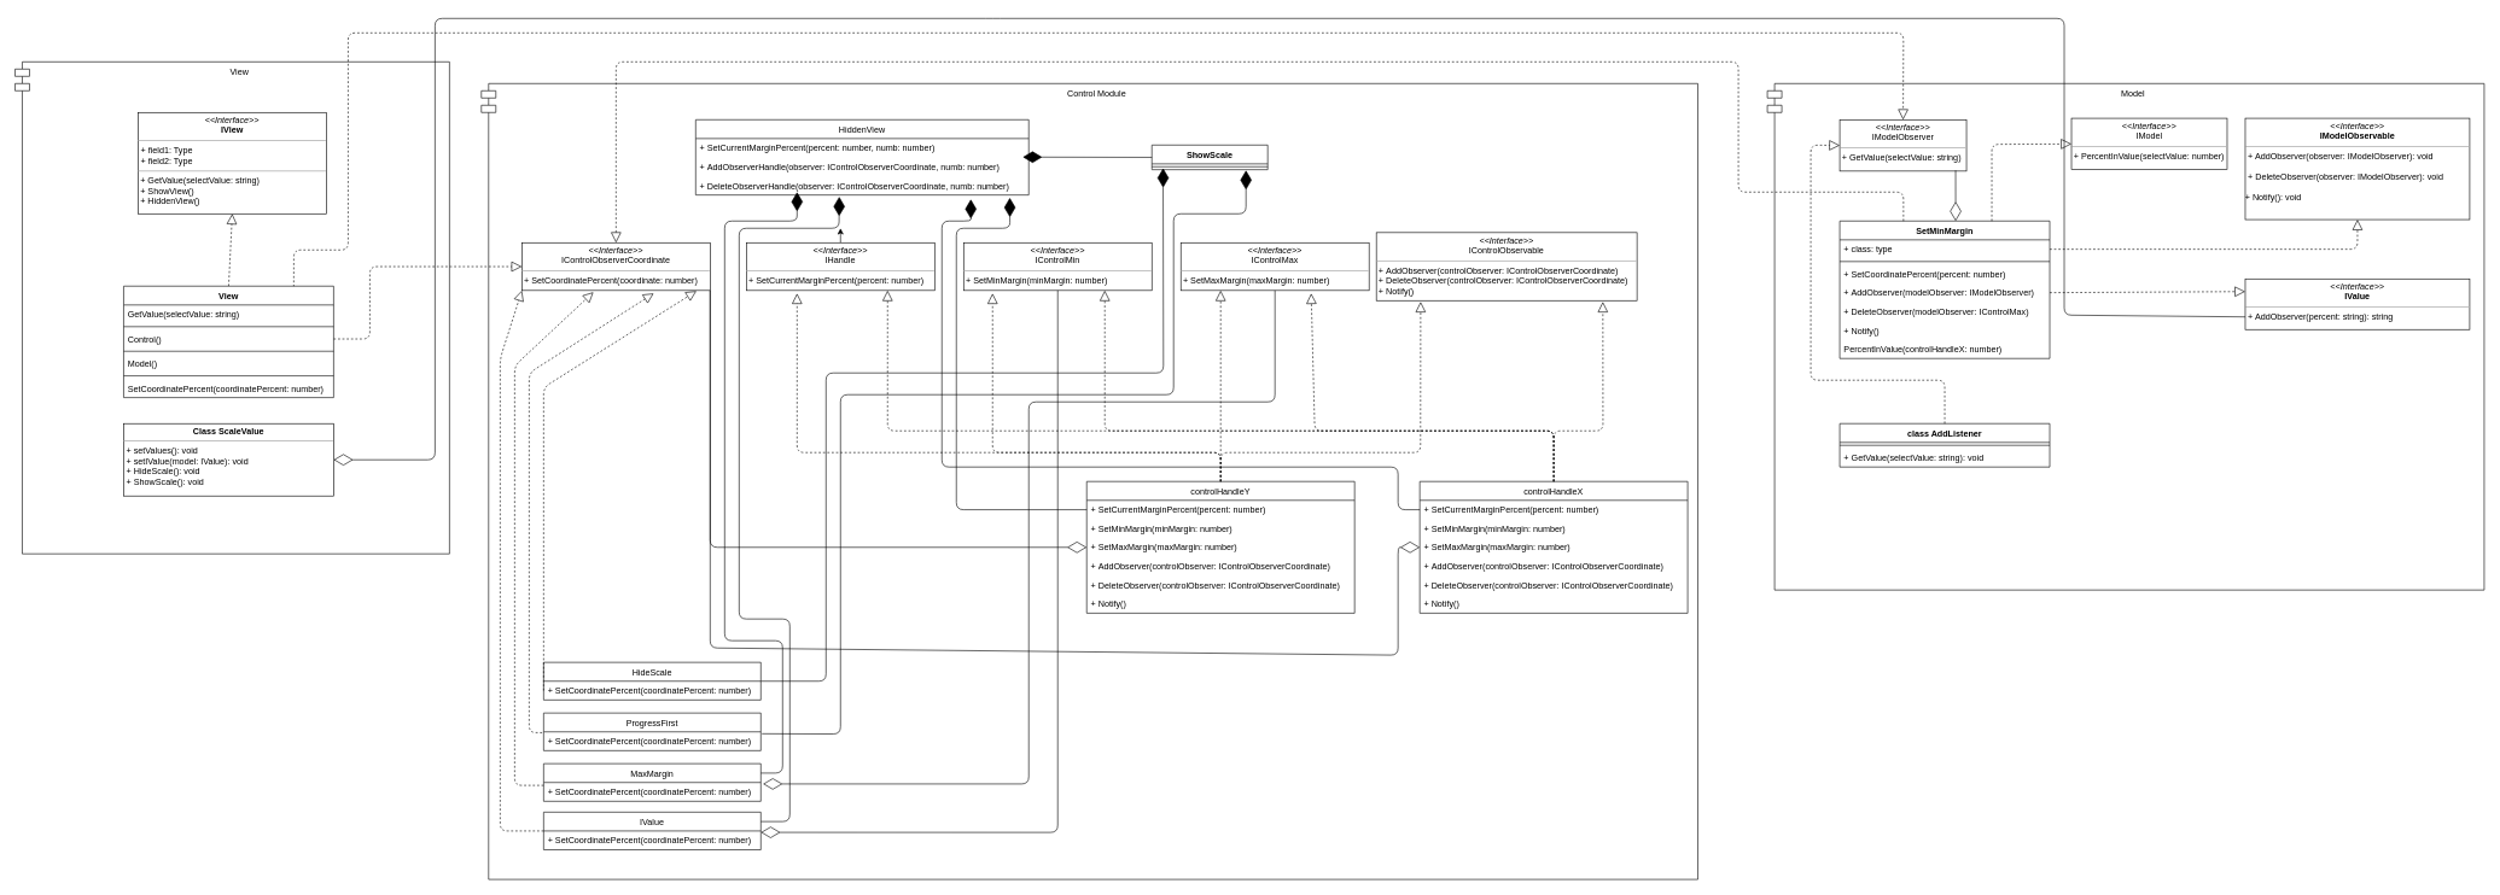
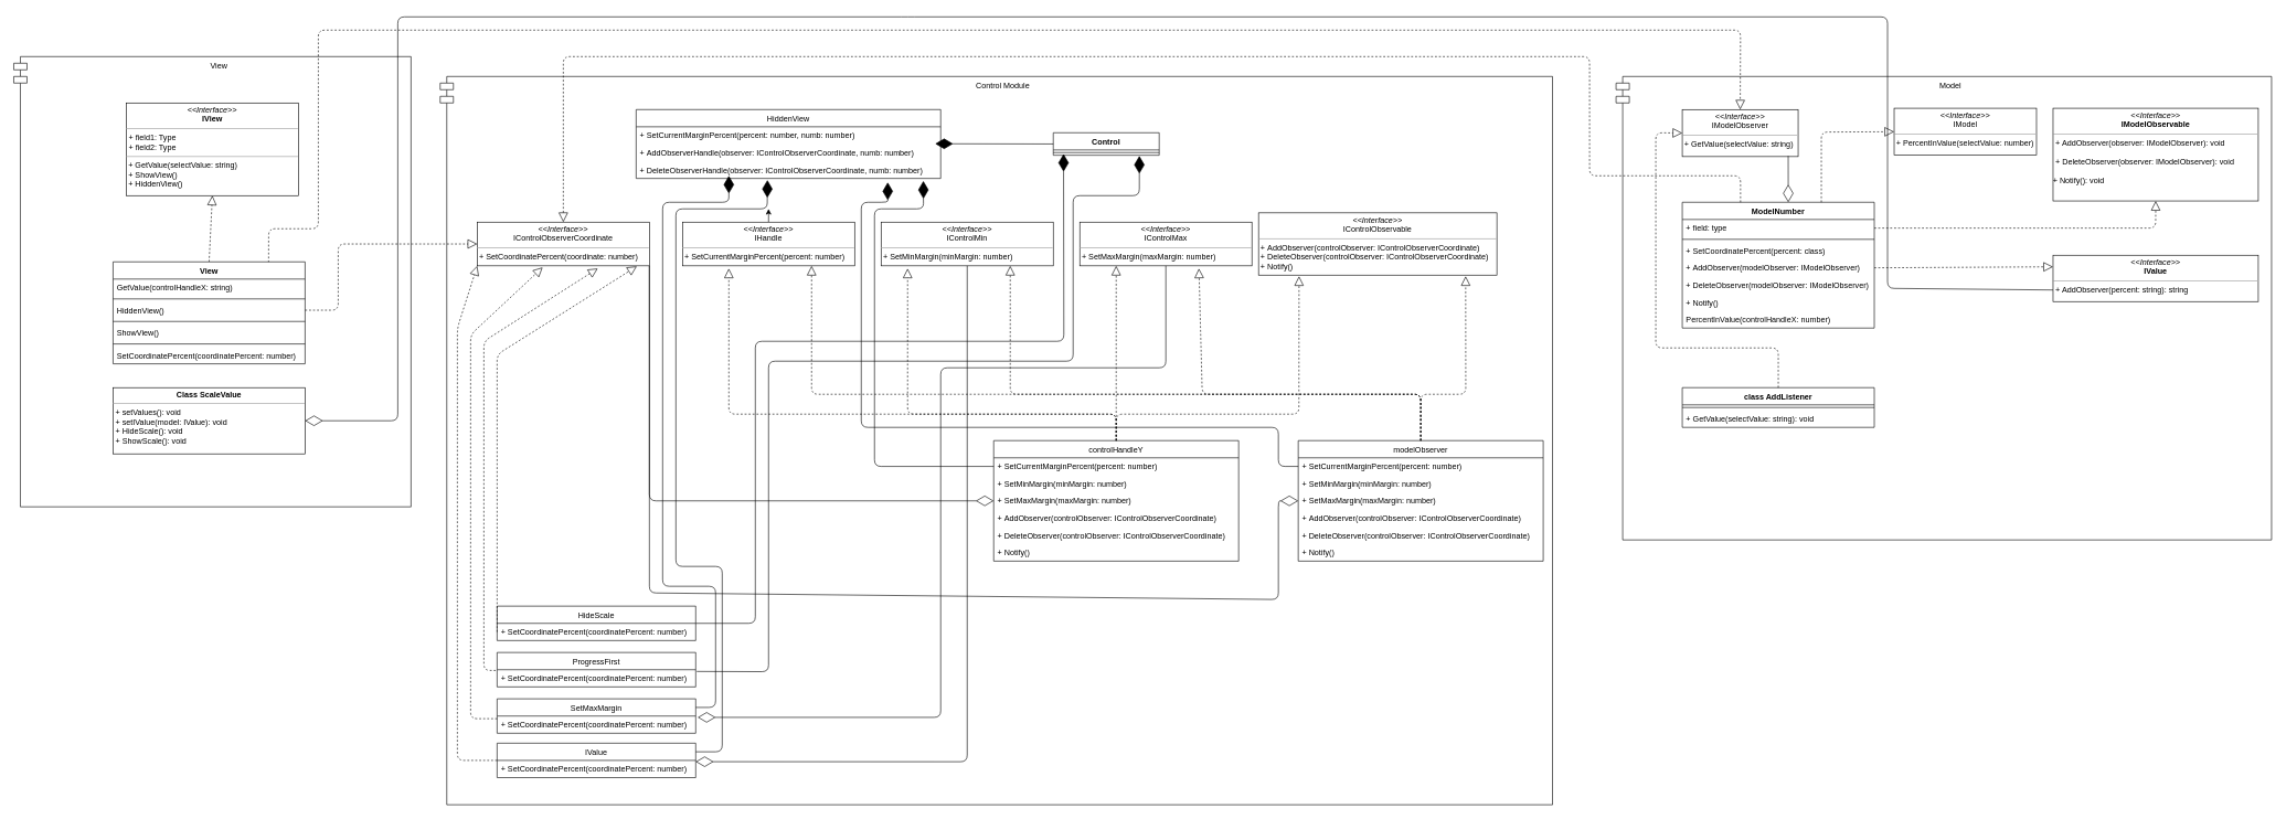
- <mxCell id="42" value="ShowScale" style="swimlane;fontStyle=1;align=center;verticalAlign=top;childLayout=stackLayout;horizontal=1;startSize=26;horizontalStack=0;resizeParent=1;resizeParentMax=0;resizeLast=0;collapsible=1;marginBottom=0;" parent="1" vertex="1"><mxGeometry x="1590" y="195" width="160" height="34" as="geometry"><mxRectangle x="500" y="530" width="80" height="26" as="alternateBounds" /></mxGeometry></mxCell>
+ <mxCell id="42" value="Control" style="swimlane;fontStyle=1;align=center;verticalAlign=top;childLayout=stackLayout;horizontal=1;startSize=26;horizontalStack=0;resizeParent=1;resizeParentMax=0;resizeLast=0;collapsible=1;marginBottom=0;" parent="1" vertex="1"><mxGeometry x="1590" y="195" width="160" height="34" as="geometry"><mxRectangle x="500" y="530" width="80" height="26" as="alternateBounds" /></mxGeometry></mxCell>
- <mxCell id="67" value="SetMinMargin" style="swimlane;fontStyle=1;align=center;verticalAlign=top;childLayout=stackLayout;horizontal=1;startSize=26;horizontalStack=0;resizeParent=1;resizeParentMax=0;resizeLast=0;collapsible=1;marginBottom=0;" parent="1" vertex="1"><mxGeometry x="2540" y="300" width="290" height="190" as="geometry" /></mxCell>
+ <mxCell id="67" value="ModelNumber" style="swimlane;fontStyle=1;align=center;verticalAlign=top;childLayout=stackLayout;horizontal=1;startSize=26;horizontalStack=0;resizeParent=1;resizeParentMax=0;resizeLast=0;collapsible=1;marginBottom=0;" parent="1" vertex="1"><mxGeometry x="2540" y="300" width="290" height="190" as="geometry" /></mxCell>
- <mxCell id="68" value="+ class: type" style="text;strokeColor=none;fillColor=none;align=left;verticalAlign=top;spacingLeft=4;spacingRight=4;overflow=hidden;rotatable=0;points=[[0,0.5],[1,0.5]];portConstraint=eastwest;" parent="67" vertex="1"><mxGeometry y="26" width="290" height="26" as="geometry" /></mxCell>
+ <mxCell id="68" value="+ field: type" style="text;strokeColor=none;fillColor=none;align=left;verticalAlign=top;spacingLeft=4;spacingRight=4;overflow=hidden;rotatable=0;points=[[0,0.5],[1,0.5]];portConstraint=eastwest;" parent="67" vertex="1"><mxGeometry y="26" width="290" height="26" as="geometry" /></mxCell>
- <mxCell id="70" value="+ SetCoordinatePercent(percent: number)" style="text;strokeColor=none;fillColor=none;align=left;verticalAlign=top;spacingLeft=4;spacingRight=4;overflow=hidden;rotatable=0;points=[[0,0.5],[1,0.5]];portConstraint=eastwest;" parent="67" vertex="1"><mxGeometry y="60" width="290" height="26" as="geometry" /></mxCell>
+ <mxCell id="70" value="+ SetCoordinatePercent(percent: class)" style="text;strokeColor=none;fillColor=none;align=left;verticalAlign=top;spacingLeft=4;spacingRight=4;overflow=hidden;rotatable=0;points=[[0,0.5],[1,0.5]];portConstraint=eastwest;" parent="67" vertex="1"><mxGeometry y="60" width="290" height="26" as="geometry" /></mxCell>
- <mxCell id="72" value="+ DeleteObserver(modelObserver: IControlMax)" style="text;strokeColor=none;fillColor=none;align=left;verticalAlign=top;spacingLeft=4;spacingRight=4;overflow=hidden;rotatable=0;points=[[0,0.5],[1,0.5]];portConstraint=eastwest;" parent="67" vertex="1"><mxGeometry y="112" width="290" height="26" as="geometry" /></mxCell>
+ <mxCell id="72" value="+ DeleteObserver(modelObserver: IModelObserver)" style="text;strokeColor=none;fillColor=none;align=left;verticalAlign=top;spacingLeft=4;spacingRight=4;overflow=hidden;rotatable=0;points=[[0,0.5],[1,0.5]];portConstraint=eastwest;" parent="67" vertex="1"><mxGeometry y="112" width="290" height="26" as="geometry" /></mxCell>
- <mxCell id="90" value="GetValue(selectValue: string)" style="text;strokeColor=none;fillColor=none;align=left;verticalAlign=top;spacingLeft=4;spacingRight=4;overflow=hidden;rotatable=0;points=[[0,0.5],[1,0.5]];portConstraint=eastwest;" parent="89" vertex="1"><mxGeometry y="26" width="290" height="26" as="geometry" /></mxCell>
+ <mxCell id="90" value="GetValue(controlHandleX: string)" style="text;strokeColor=none;fillColor=none;align=left;verticalAlign=top;spacingLeft=4;spacingRight=4;overflow=hidden;rotatable=0;points=[[0,0.5],[1,0.5]];portConstraint=eastwest;" parent="89" vertex="1"><mxGeometry y="26" width="290" height="26" as="geometry" /></mxCell>
- <mxCell id="92" value="Control()" style="text;strokeColor=none;fillColor=none;align=left;verticalAlign=top;spacingLeft=4;spacingRight=4;overflow=hidden;rotatable=0;points=[[0,0.5],[1,0.5]];portConstraint=eastwest;" parent="89" vertex="1"><mxGeometry y="60" width="290" height="26" as="geometry" /></mxCell>
+ <mxCell id="92" value="HiddenView()" style="text;strokeColor=none;fillColor=none;align=left;verticalAlign=top;spacingLeft=4;spacingRight=4;overflow=hidden;rotatable=0;points=[[0,0.5],[1,0.5]];portConstraint=eastwest;" parent="89" vertex="1"><mxGeometry y="60" width="290" height="26" as="geometry" /></mxCell>
- <mxCell id="94" value="Model()" style="text;strokeColor=none;fillColor=none;align=left;verticalAlign=top;spacingLeft=4;spacingRight=4;overflow=hidden;rotatable=0;points=[[0,0.5],[1,0.5]];portConstraint=eastwest;" parent="89" vertex="1"><mxGeometry y="94" width="290" height="26" as="geometry" /></mxCell>
+ <mxCell id="94" value="ShowView()" style="text;strokeColor=none;fillColor=none;align=left;verticalAlign=top;spacingLeft=4;spacingRight=4;overflow=hidden;rotatable=0;points=[[0,0.5],[1,0.5]];portConstraint=eastwest;" parent="89" vertex="1"><mxGeometry y="94" width="290" height="26" as="geometry" /></mxCell>
- <mxCell id="28" value="controlHandleX" style="swimlane;fontStyle=0;childLayout=stackLayout;horizontal=1;startSize=26;fillColor=none;horizontalStack=0;resizeParent=1;resizeParentMax=0;resizeLast=0;collapsible=1;marginBottom=0;" parent="1" vertex="1"><mxGeometry x="1960" y="660" width="370" height="182" as="geometry" /></mxCell>
+ <mxCell id="28" value="modelObserver" style="swimlane;fontStyle=0;childLayout=stackLayout;horizontal=1;startSize=26;fillColor=none;horizontalStack=0;resizeParent=1;resizeParentMax=0;resizeLast=0;collapsible=1;marginBottom=0;" parent="1" vertex="1"><mxGeometry x="1960" y="660" width="370" height="182" as="geometry" /></mxCell>
- <mxCell id="48" value="MaxMargin" style="swimlane;fontStyle=0;childLayout=stackLayout;horizontal=1;startSize=26;fillColor=none;horizontalStack=0;resizeParent=1;resizeParentMax=0;resizeLast=0;collapsible=1;marginBottom=0;" parent="1" vertex="1"><mxGeometry x="750" y="1050" width="300" height="52" as="geometry" /></mxCell>
+ <mxCell id="48" value="SetMaxMargin" style="swimlane;fontStyle=0;childLayout=stackLayout;horizontal=1;startSize=26;fillColor=none;horizontalStack=0;resizeParent=1;resizeParentMax=0;resizeLast=0;collapsible=1;marginBottom=0;" parent="1" vertex="1"><mxGeometry x="750" y="1050" width="300" height="52" as="geometry" /></mxCell>
